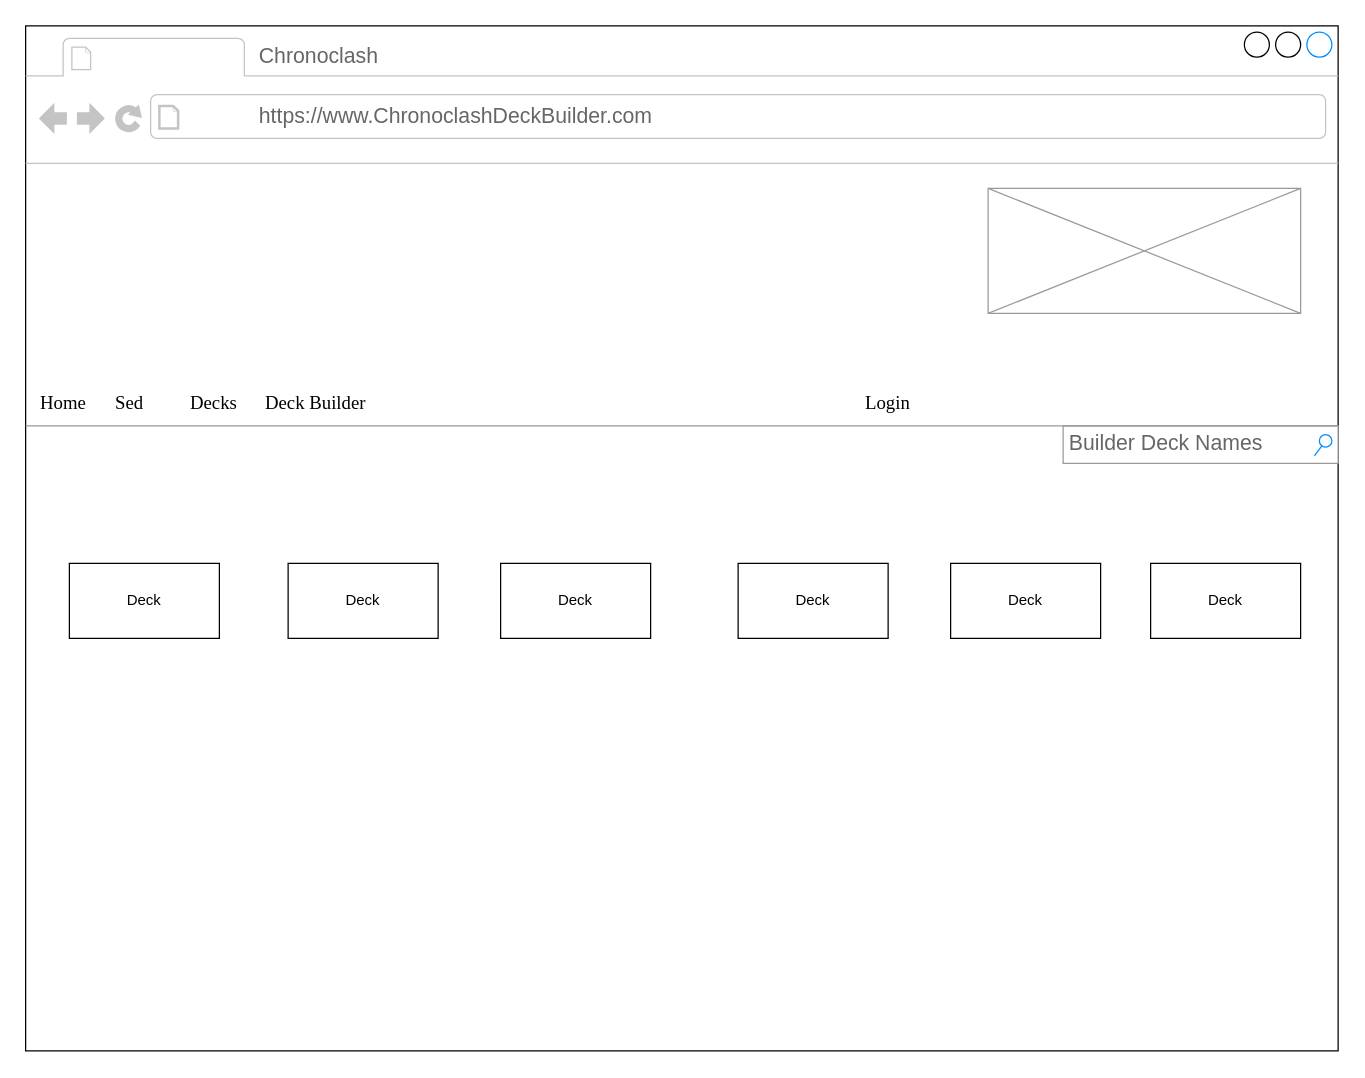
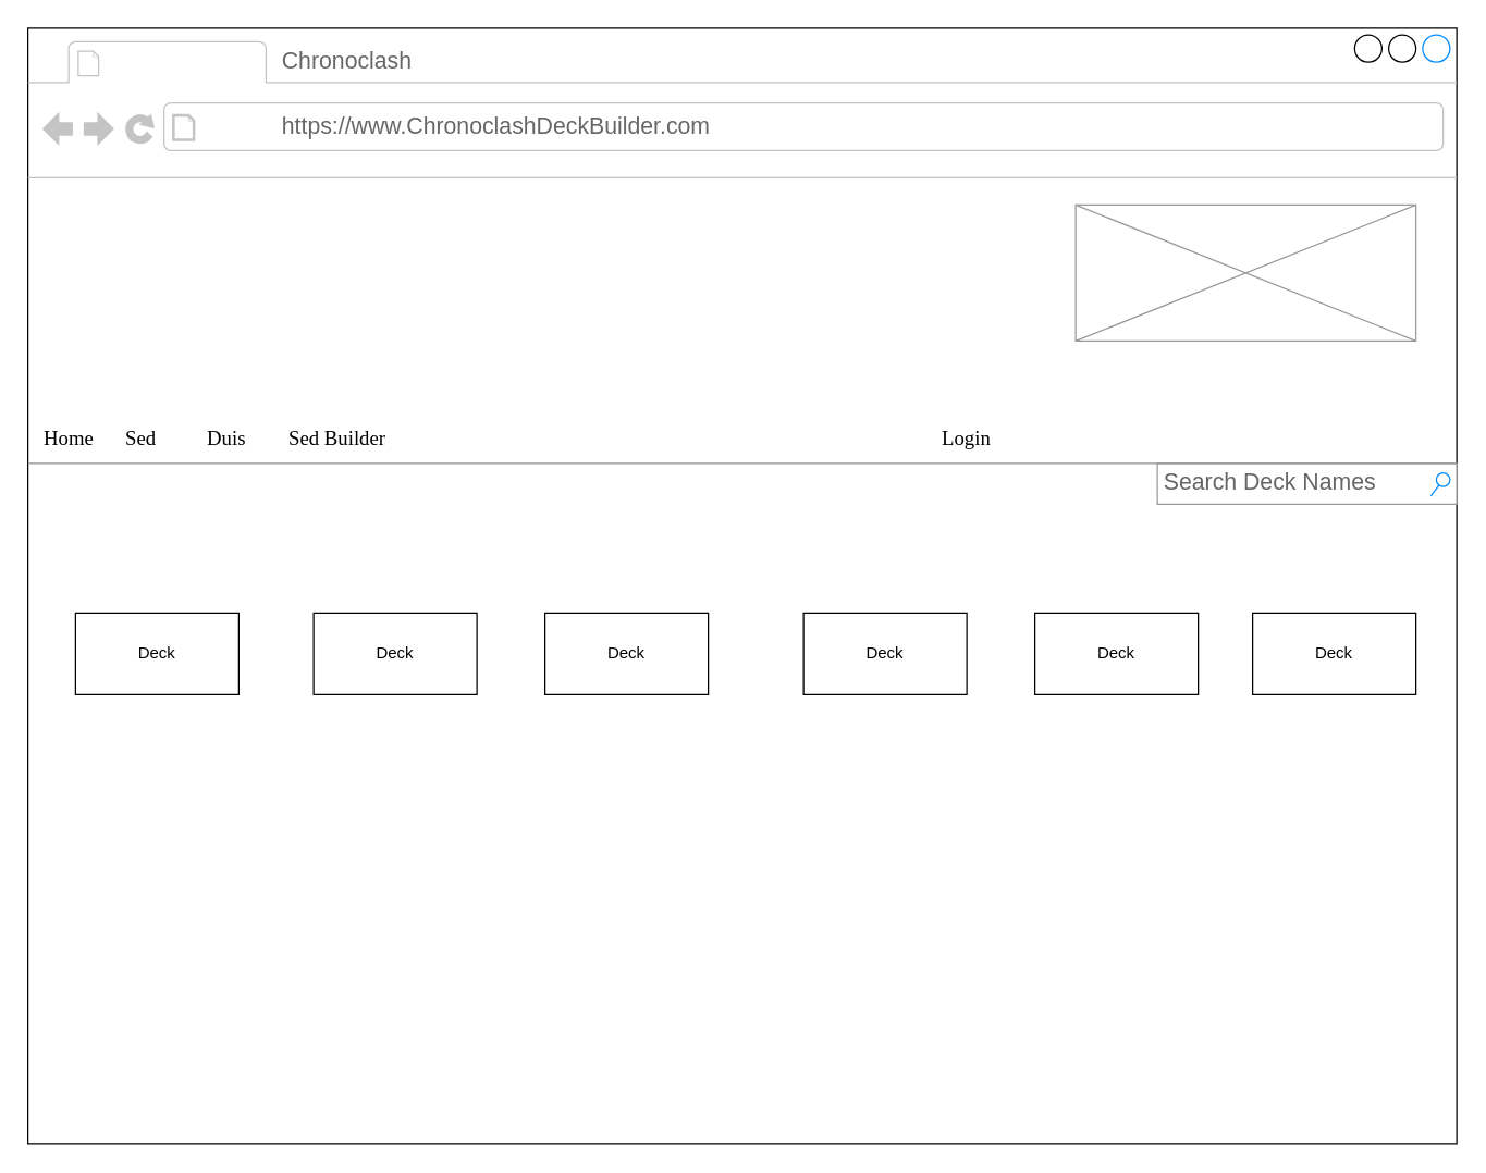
- <mxCell id="8" value="Decks" style="text;html=1;points=[];align=left;verticalAlign=top;spacingTop=-4;fontSize=15;fontFamily=Verdana" parent="3" vertex="1"><mxGeometry x="130" y="290" width="50" height="30" as="geometry" /></mxCell>
+ <mxCell id="8" value="Duis" style="text;html=1;points=[];align=left;verticalAlign=top;spacingTop=-4;fontSize=15;fontFamily=Verdana" parent="3" vertex="1"><mxGeometry x="130" y="290" width="50" height="30" as="geometry" /></mxCell>
- <mxCell id="11" value="Deck Builder&amp;nbsp;" style="text;html=1;points=[];align=left;verticalAlign=top;spacingTop=-4;fontSize=15;fontFamily=Verdana" parent="3" vertex="1"><mxGeometry x="190" y="290" width="100" height="30" as="geometry" /></mxCell>
+ <mxCell id="11" value="Sed Builder&amp;nbsp;" style="text;html=1;points=[];align=left;verticalAlign=top;spacingTop=-4;fontSize=15;fontFamily=Verdana" parent="3" vertex="1"><mxGeometry x="190" y="290" width="100" height="30" as="geometry" /></mxCell>
- <mxCell id="9" value="Builder Deck Names" style="strokeWidth=1;shadow=0;dashed=0;align=center;html=1;shape=mxgraph.mockup.forms.searchBox;strokeColor=#999999;mainText=;strokeColor2=#008cff;fontColor=#666666;fontSize=17;align=left;spacingLeft=3;rounded=0;labelBackgroundColor=none;" parent="3" vertex="1"><mxGeometry x="830" y="320" width="220" height="30" as="geometry" /></mxCell>
+ <mxCell id="9" value="Search Deck Names" style="strokeWidth=1;shadow=0;dashed=0;align=center;html=1;shape=mxgraph.mockup.forms.searchBox;strokeColor=#999999;mainText=;strokeColor2=#008cff;fontColor=#666666;fontSize=17;align=left;spacingLeft=3;rounded=0;labelBackgroundColor=none;" parent="3" vertex="1"><mxGeometry x="830" y="320" width="220" height="30" as="geometry" /></mxCell>
